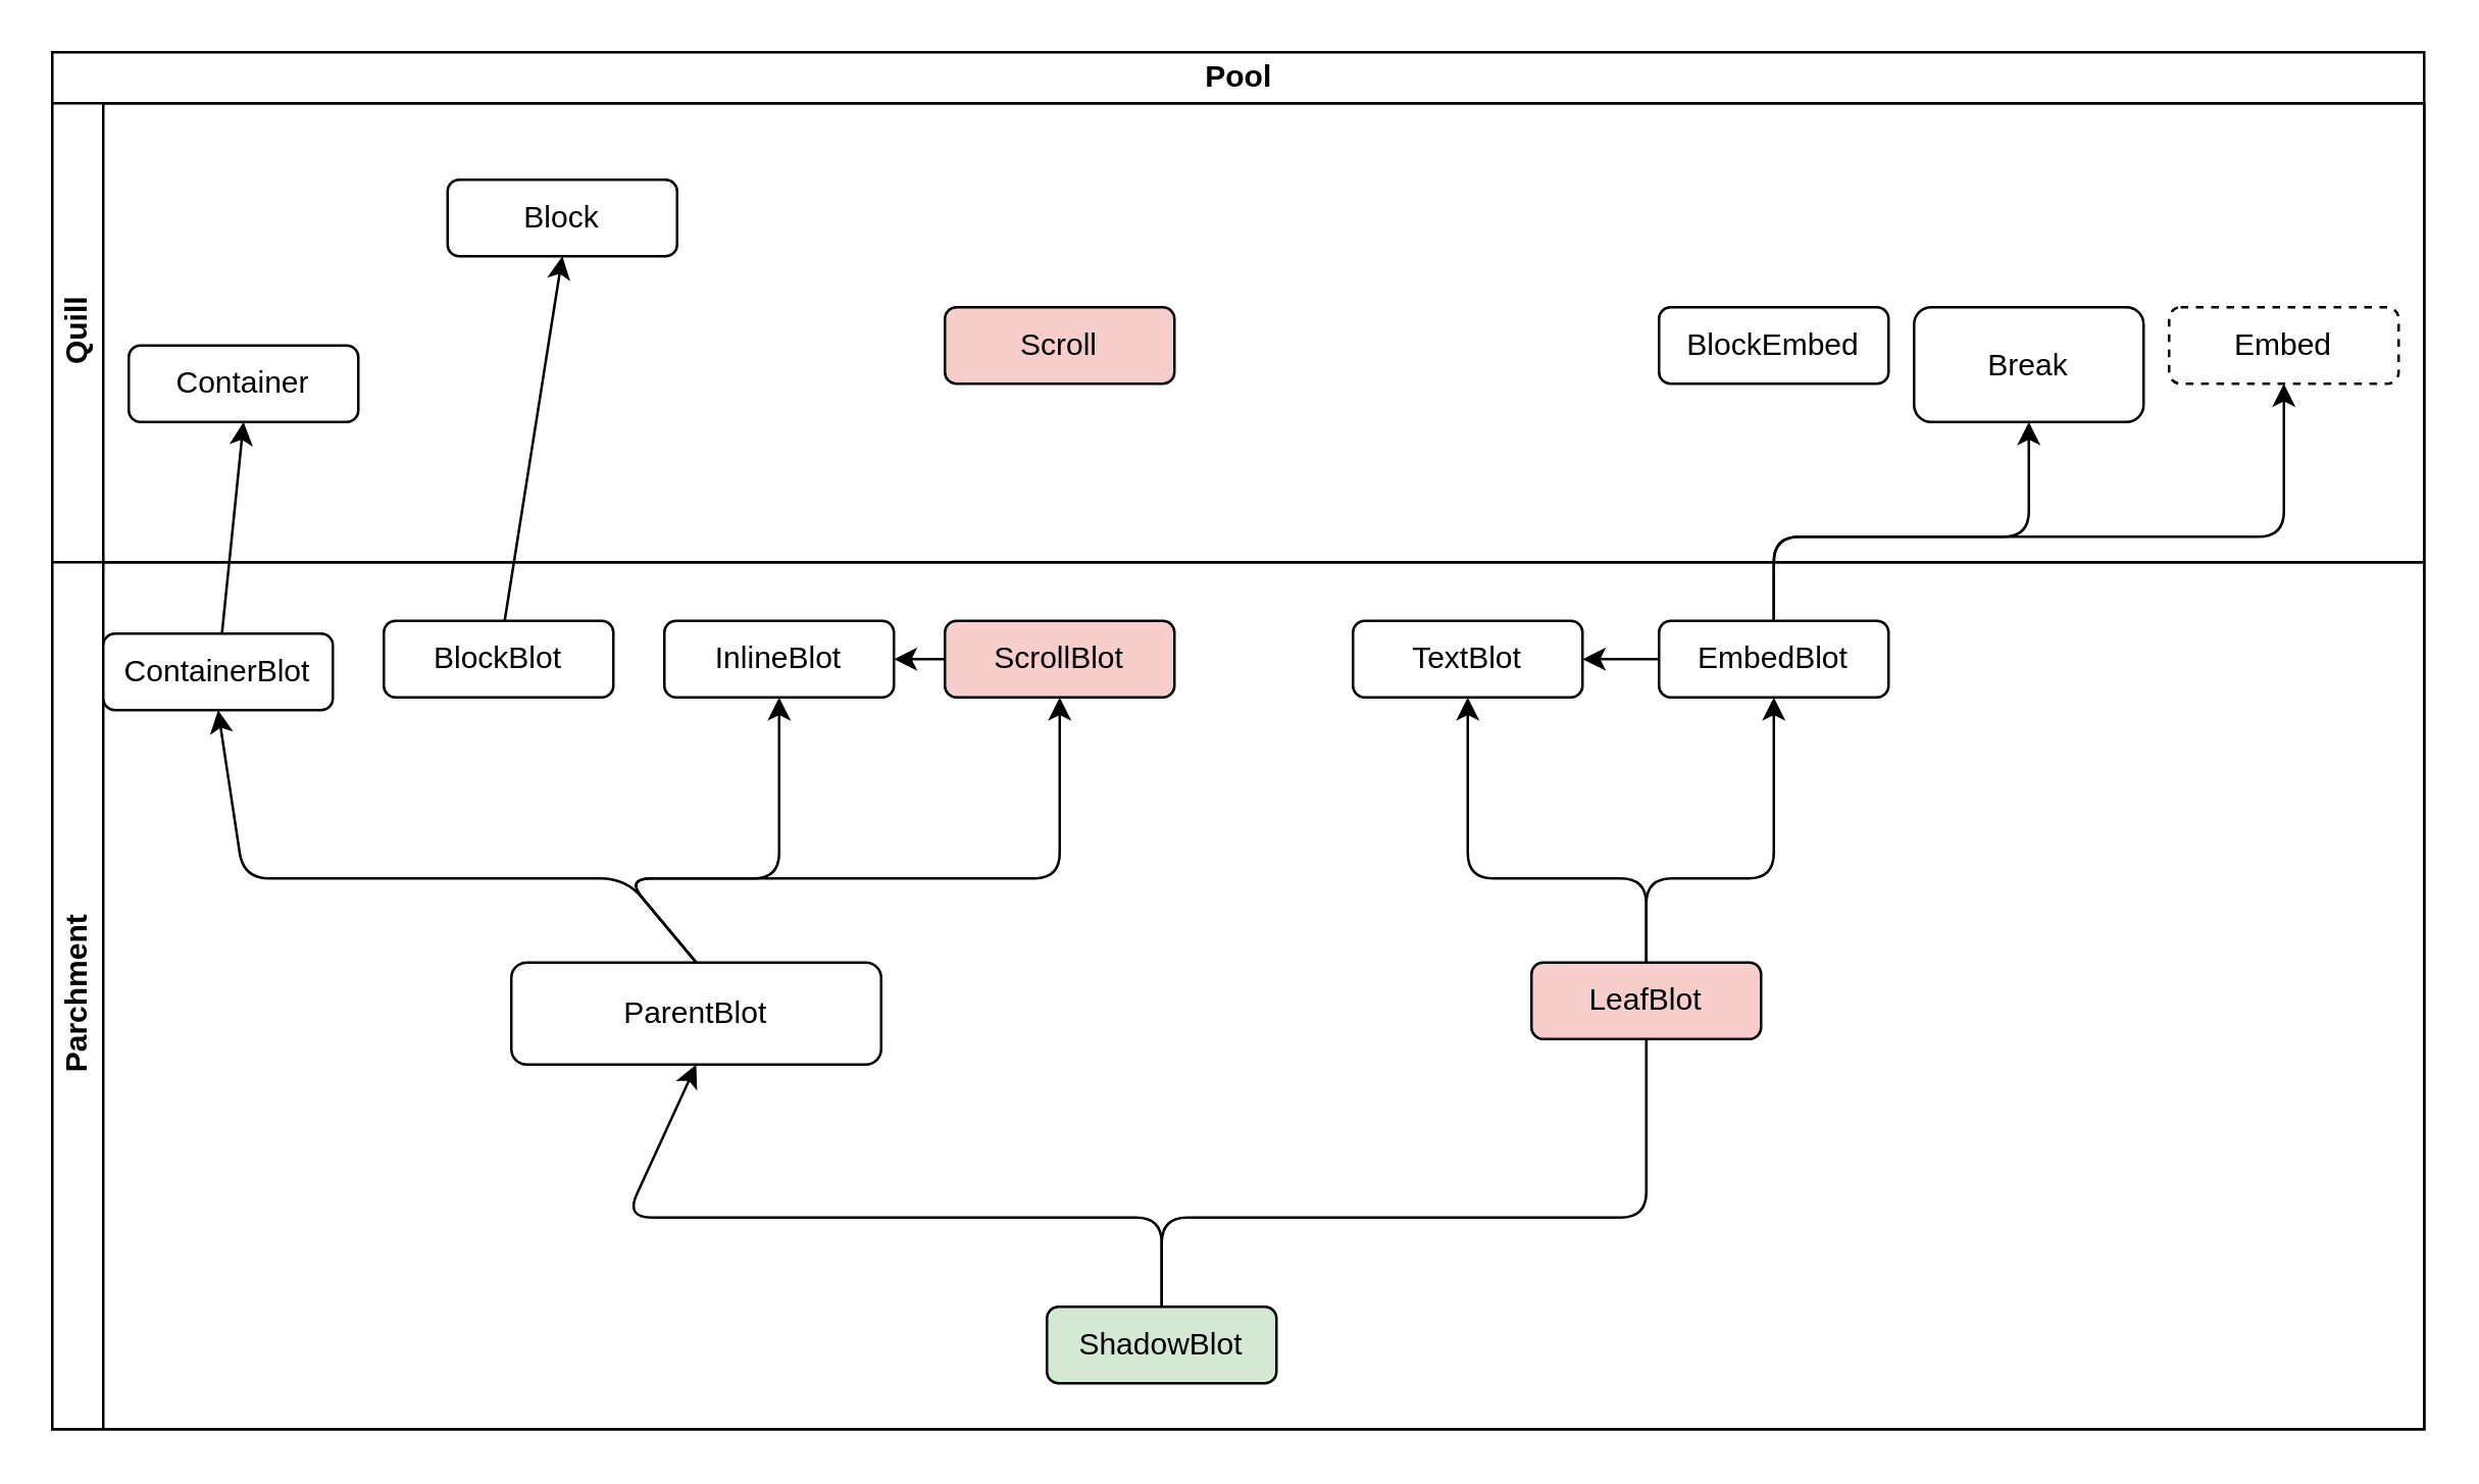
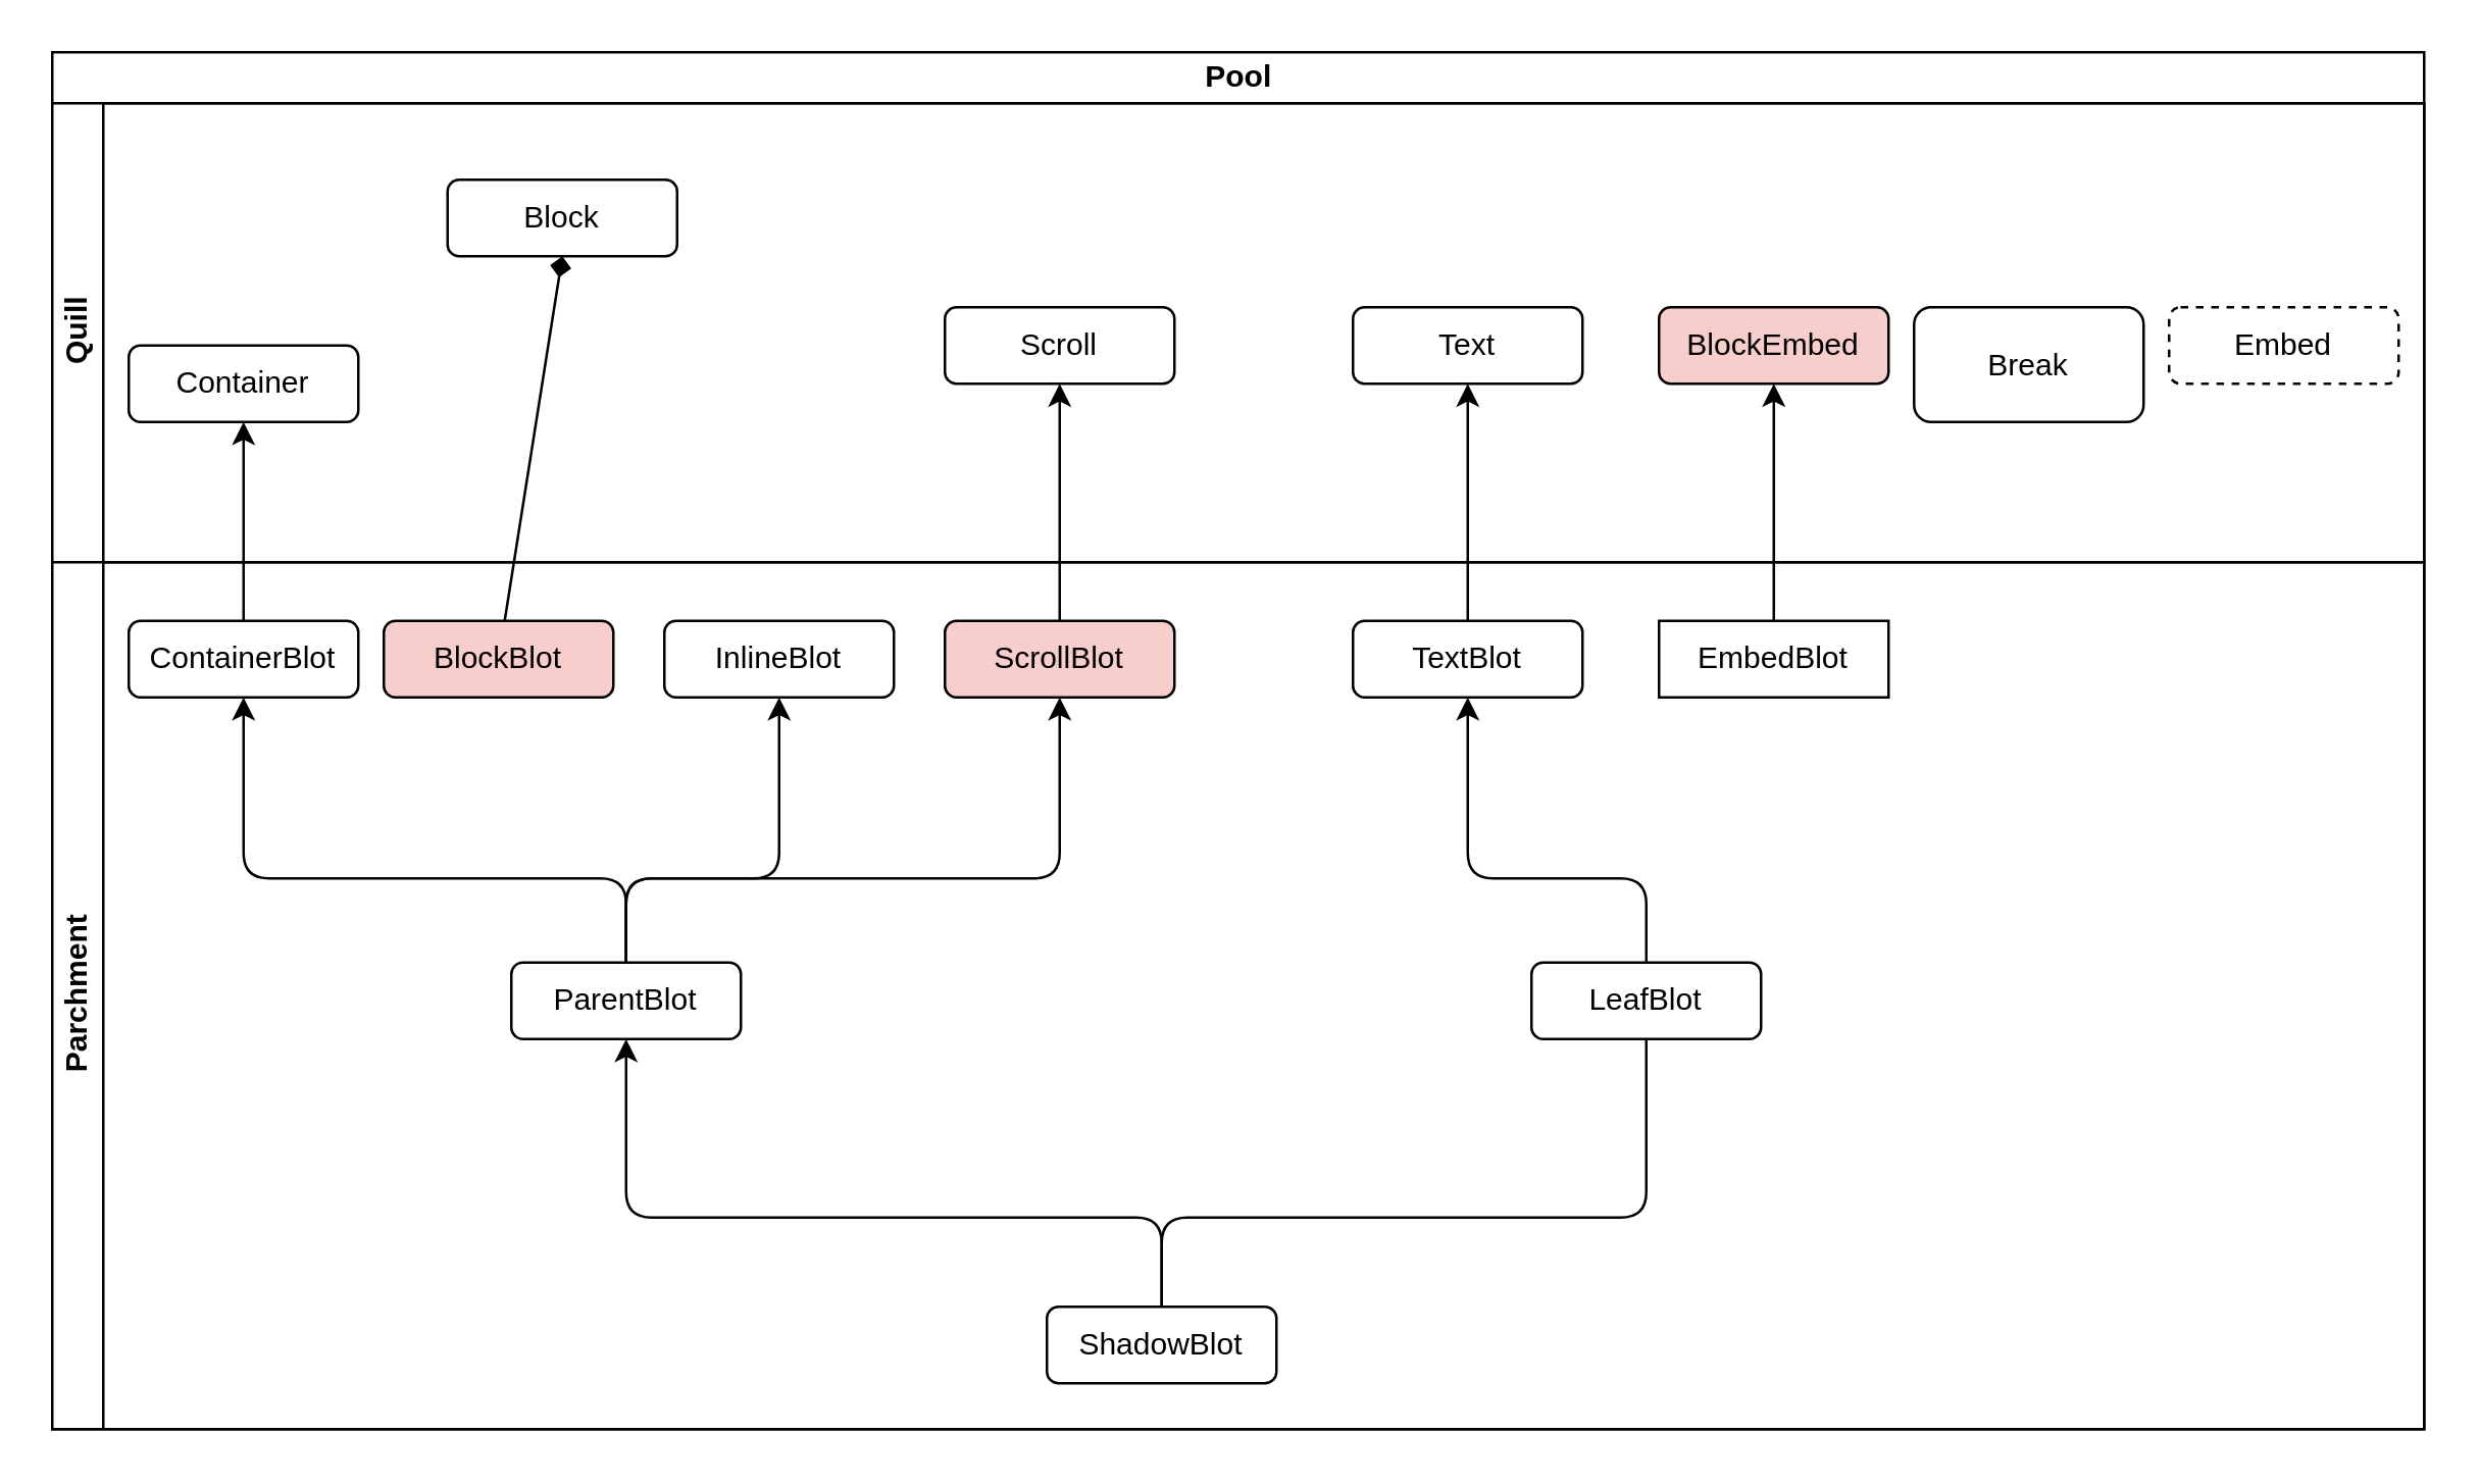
- <mxCell id="29" style="edgeStyle=none;html=1;entryX=0.5;entryY=1;entryDx=0;entryDy=0;" parent="2" source="22" target="5" edge="1"><mxGeometry relative="1" as="geometry" /></mxCell>
+ <mxCell id="29" style="edgeStyle=none;html=1;entryX=0.5;entryY=1;entryDx=0;entryDy=0;endArrow=diamond;" parent="2" source="22" target="5" edge="1"><mxGeometry relative="1" as="geometry" /></mxCell>
- <mxCell id="9" value="Scroll" style="rounded=1;whiteSpace=wrap;html=1;fillColor=#f8cecc;" parent="3" vertex="1"><mxGeometry x="350" y="80" width="90" height="30" as="geometry" /></mxCell>
+ <mxCell id="9" value="Scroll" style="rounded=1;whiteSpace=wrap;html=1;" parent="3" vertex="1"><mxGeometry x="350" y="80" width="90" height="30" as="geometry" /></mxCell>
+ <mxCell id="10" value="Text" style="rounded=1;whiteSpace=wrap;html=1;" parent="3" vertex="1"><mxGeometry x="510" y="80" width="90" height="30" as="geometry" /></mxCell>
- <mxCell id="6" value="BlockEmbed" style="rounded=1;whiteSpace=wrap;html=1;" parent="3" vertex="1"><mxGeometry x="630" y="80" width="90" height="30" as="geometry" /></mxCell>
+ <mxCell id="6" value="BlockEmbed" style="rounded=1;whiteSpace=wrap;html=1;fillColor=#f8cecc;" parent="3" vertex="1"><mxGeometry x="630" y="80" width="90" height="30" as="geometry" /></mxCell>
+ <mxCell id="31" style="edgeStyle=none;html=1;entryX=0.5;entryY=1;entryDx=0;entryDy=0;" parent="2" source="26" target="10" edge="1"><mxGeometry relative="1" as="geometry" /></mxCell>
- <mxCell id="33" style="edgeStyle=none;html=1;entryX=0.5;entryY=1;entryDx=0;entryDy=0;exitX=0.5;exitY=0;exitDx=0;exitDy=0;" parent="2" source="24" target="7" edge="1"><mxGeometry relative="1" as="geometry"><Array as="points"><mxPoint x="675" y="190" /><mxPoint x="775" y="190" /></Array></mxGeometry></mxCell>
- <mxCell id="34" style="edgeStyle=none;html=1;entryX=0.5;entryY=1;entryDx=0;entryDy=0;exitX=0.5;exitY=0;exitDx=0;exitDy=0;" parent="2" source="24" target="8" edge="1"><mxGeometry relative="1" as="geometry"><Array as="points"><mxPoint x="675" y="190" /><mxPoint x="875" y="190" /></Array></mxGeometry></mxCell>
- <mxCell id="22" value="BlockBlot" style="rounded=1;whiteSpace=wrap;html=1;" parent="11" vertex="1"><mxGeometry x="130" y="23" width="90" height="30" as="geometry" /></mxCell>
+ <mxCell id="22" value="BlockBlot" style="rounded=1;whiteSpace=wrap;html=1;fillColor=#f8cecc;" parent="11" vertex="1"><mxGeometry x="130" y="23" width="90" height="30" as="geometry" /></mxCell>
- <mxCell id="30" style="edgeStyle=none;html=1;" parent="2" source="25" target="23" edge="1"><mxGeometry relative="1" as="geometry" /></mxCell>
+ <mxCell id="30" style="edgeStyle=none;html=1;" parent="2" source="25" target="9" edge="1"><mxGeometry relative="1" as="geometry" /></mxCell>
- <mxCell id="32" style="edgeStyle=none;html=1;" parent="2" source="24" target="26" edge="1"><mxGeometry relative="1" as="geometry" /></mxCell>
+ <mxCell id="32" style="edgeStyle=none;html=1;entryX=0.5;entryY=1;entryDx=0;entryDy=0;" parent="2" source="24" target="6" edge="1"><mxGeometry relative="1" as="geometry" /></mxCell>
- <mxCell id="24" value="EmbedBlot" style="rounded=1;whiteSpace=wrap;html=1;" parent="11" vertex="1"><mxGeometry x="630" y="23" width="90" height="30" as="geometry" /></mxCell>
+ <mxCell id="24" value="EmbedBlot" style="whiteSpace=wrap;html=1;rounded=0;" parent="11" vertex="1"><mxGeometry x="630" y="23" width="90" height="30" as="geometry" /></mxCell>
- <mxCell id="21" value="ContainerBlot" style="rounded=1;whiteSpace=wrap;html=1;" parent="11" vertex="1"><mxGeometry x="20" y="28" width="90" height="30" as="geometry" /></mxCell>
+ <mxCell id="21" value="ContainerBlot" style="rounded=1;whiteSpace=wrap;html=1;" parent="11" vertex="1"><mxGeometry x="30" y="23" width="90" height="30" as="geometry" /></mxCell>
- <mxCell id="18" value="" style="edgeStyle=none;html=1;entryX=0.5;entryY=1;entryDx=0;entryDy=0;" parent="11" source="20" target="24" edge="1"><mxGeometry relative="1" as="geometry"><mxPoint x="661.875" y="107" as="targetPoint" /><Array as="points"><mxPoint x="625" y="124" /><mxPoint x="675" y="124" /></Array></mxGeometry></mxCell>
- <mxCell id="20" value="LeafBlot" style="rounded=1;whiteSpace=wrap;html=1;fillColor=#f8cecc;" parent="11" vertex="1"><mxGeometry x="580" y="157" width="90" height="30" as="geometry" /></mxCell>
+ <mxCell id="20" value="LeafBlot" style="rounded=1;whiteSpace=wrap;html=1;" parent="11" vertex="1"><mxGeometry x="580" y="157" width="90" height="30" as="geometry" /></mxCell>
- <mxCell id="17" value="ParentBlot" style="rounded=1;whiteSpace=wrap;html=1;" parent="11" vertex="1"><mxGeometry x="180" y="157" width="145" height="40" as="geometry" /></mxCell>
+ <mxCell id="17" value="ParentBlot" style="rounded=1;whiteSpace=wrap;html=1;" parent="11" vertex="1"><mxGeometry x="180" y="157" width="90" height="30" as="geometry" /></mxCell>
- <mxCell id="14" value="ShadowBlot" style="rounded=1;whiteSpace=wrap;html=1;fillColor=#d5e8d4;" parent="11" vertex="1"><mxGeometry x="390" y="292" width="90" height="30" as="geometry" /></mxCell>
+ <mxCell id="14" value="ShadowBlot" style="rounded=1;whiteSpace=wrap;html=1;" parent="11" vertex="1"><mxGeometry x="390" y="292" width="90" height="30" as="geometry" /></mxCell>
